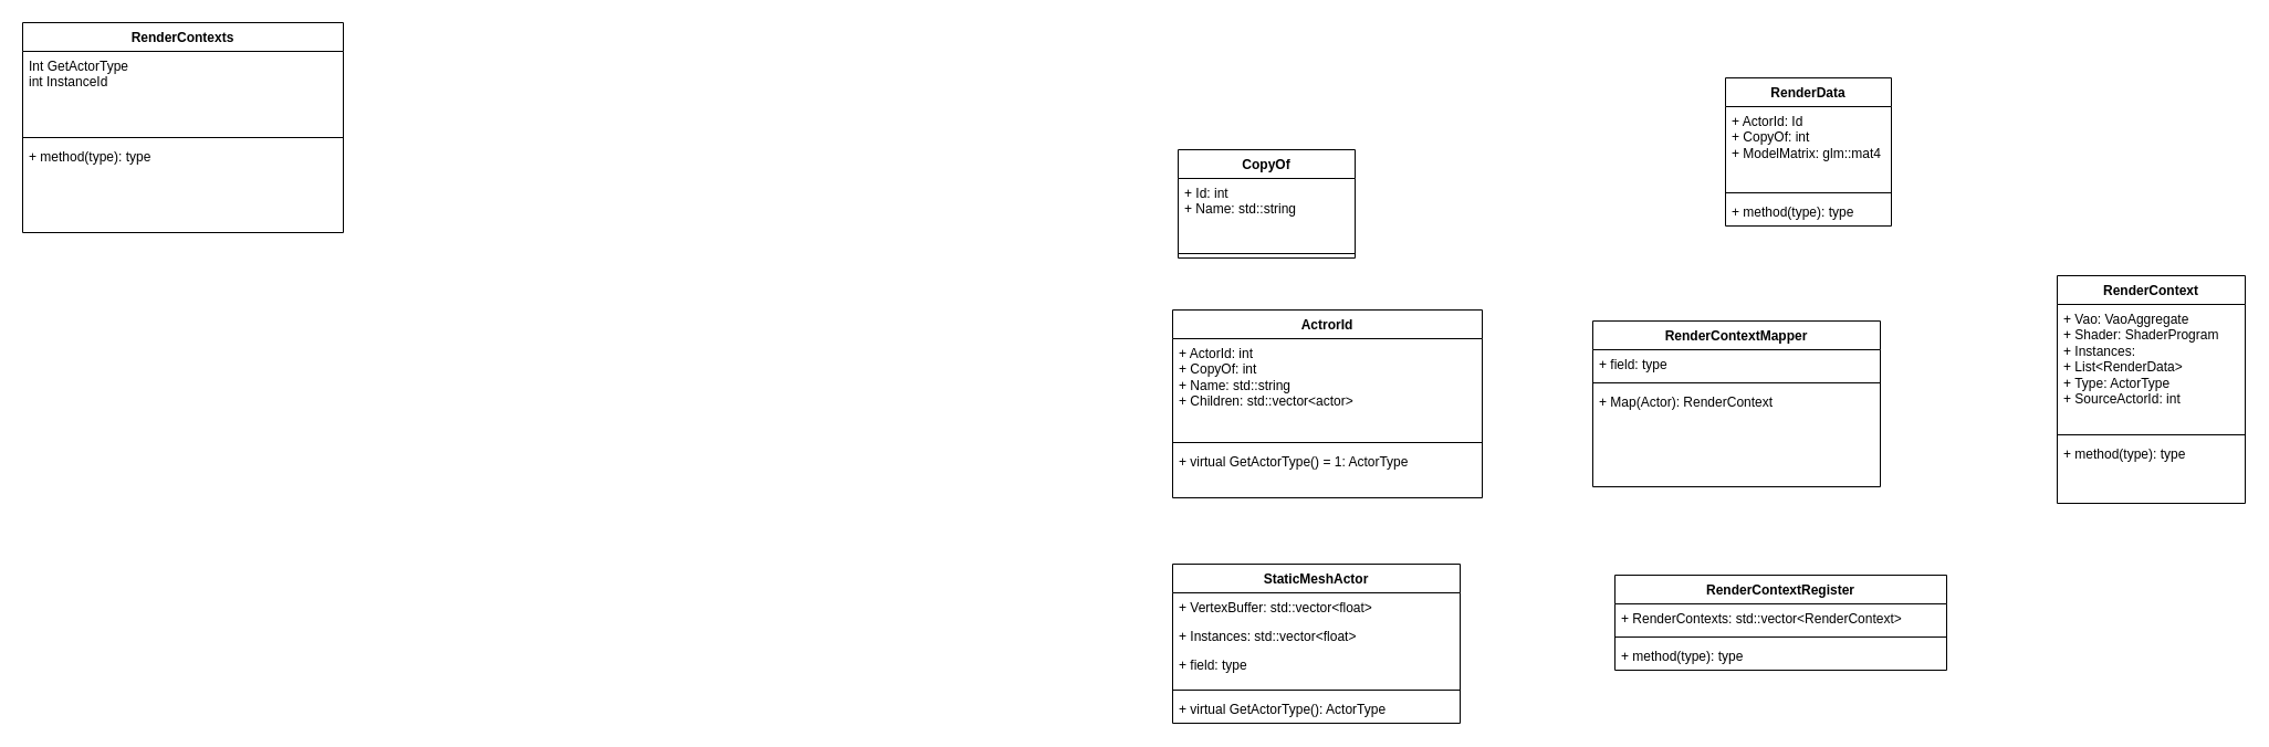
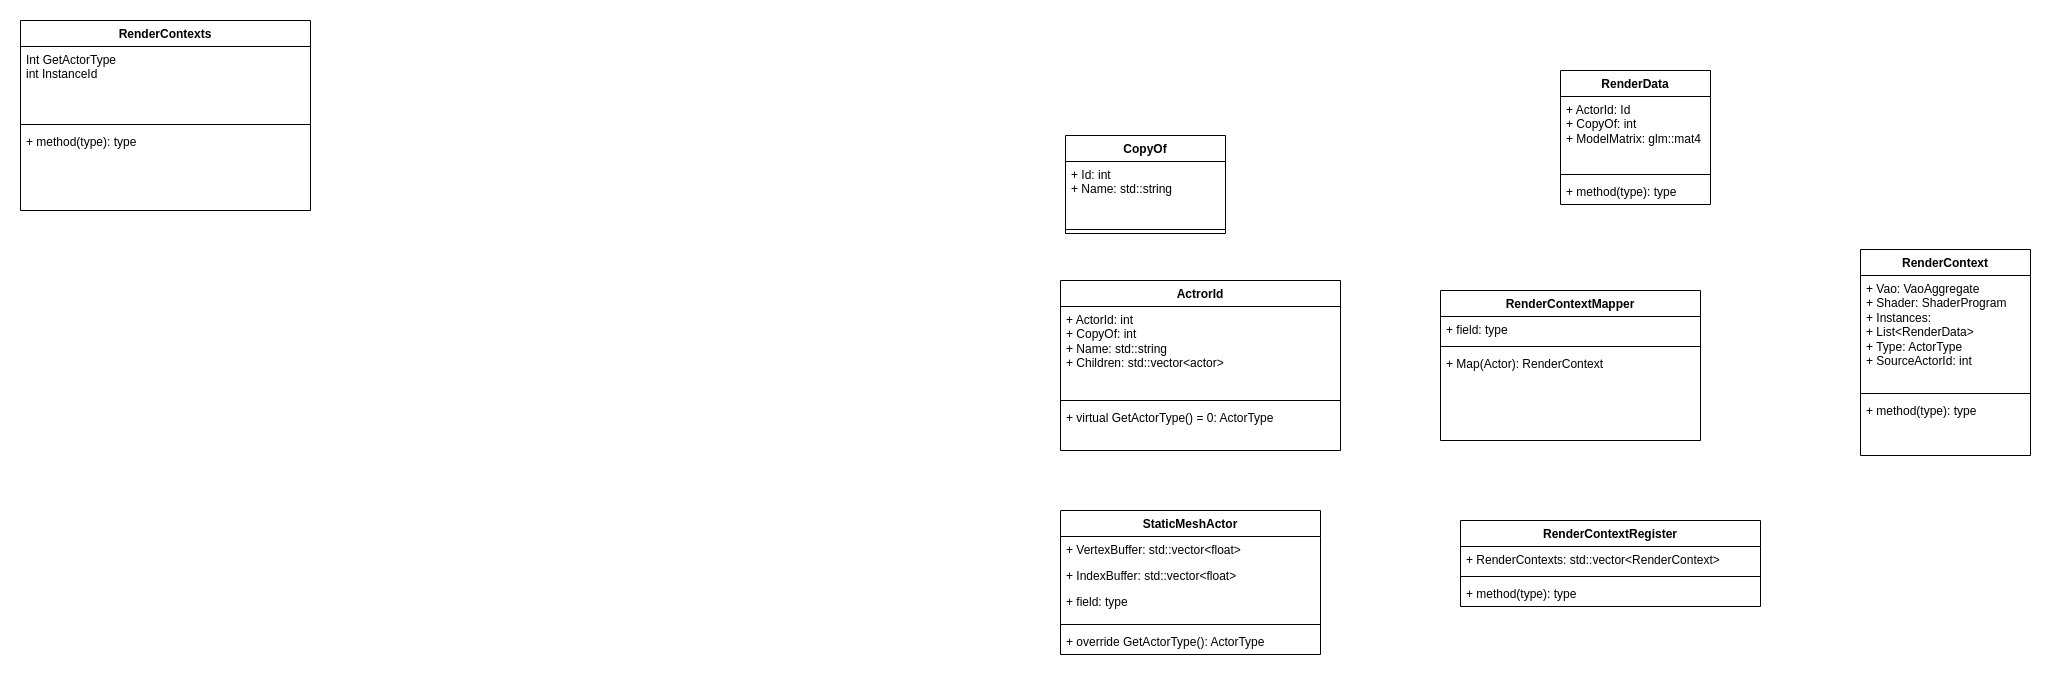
- <mxCell id="5" value="+ virtual GetActorType() = 1: ActorType" style="text;strokeColor=none;fillColor=none;align=left;verticalAlign=top;spacingLeft=4;spacingRight=4;overflow=hidden;rotatable=0;points=[[0,0.5],[1,0.5]];portConstraint=eastwest;whiteSpace=wrap;html=1;" vertex="1" parent="2"><mxGeometry y="124" width="280" height="46" as="geometry" /></mxCell>
+ <mxCell id="5" value="+ virtual GetActorType() = 0: ActorType" style="text;strokeColor=none;fillColor=none;align=left;verticalAlign=top;spacingLeft=4;spacingRight=4;overflow=hidden;rotatable=0;points=[[0,0.5],[1,0.5]];portConstraint=eastwest;whiteSpace=wrap;html=1;" vertex="1" parent="2"><mxGeometry y="124" width="280" height="46" as="geometry" /></mxCell>
- <mxCell id="31" value="+ Instances: std::vector&amp;lt;float&amp;gt;" style="text;strokeColor=none;fillColor=none;align=left;verticalAlign=top;spacingLeft=4;spacingRight=4;overflow=hidden;rotatable=0;points=[[0,0.5],[1,0.5]];portConstraint=eastwest;whiteSpace=wrap;html=1;" vertex="1" parent="29"><mxGeometry y="52" width="260" height="26" as="geometry" /></mxCell>
+ <mxCell id="31" value="+ IndexBuffer: std::vector&amp;lt;float&amp;gt;" style="text;strokeColor=none;fillColor=none;align=left;verticalAlign=top;spacingLeft=4;spacingRight=4;overflow=hidden;rotatable=0;points=[[0,0.5],[1,0.5]];portConstraint=eastwest;whiteSpace=wrap;html=1;" vertex="1" parent="29"><mxGeometry y="52" width="260" height="26" as="geometry" /></mxCell>
- <mxCell id="34" value="+ virtual GetActorType(): ActorType" style="text;strokeColor=none;fillColor=none;align=left;verticalAlign=top;spacingLeft=4;spacingRight=4;overflow=hidden;rotatable=0;points=[[0,0.5],[1,0.5]];portConstraint=eastwest;whiteSpace=wrap;html=1;" vertex="1" parent="29"><mxGeometry y="118" width="260" height="26" as="geometry" /></mxCell>
+ <mxCell id="34" value="+ override GetActorType(): ActorType" style="text;strokeColor=none;fillColor=none;align=left;verticalAlign=top;spacingLeft=4;spacingRight=4;overflow=hidden;rotatable=0;points=[[0,0.5],[1,0.5]];portConstraint=eastwest;whiteSpace=wrap;html=1;" vertex="1" parent="29"><mxGeometry y="118" width="260" height="26" as="geometry" /></mxCell>
